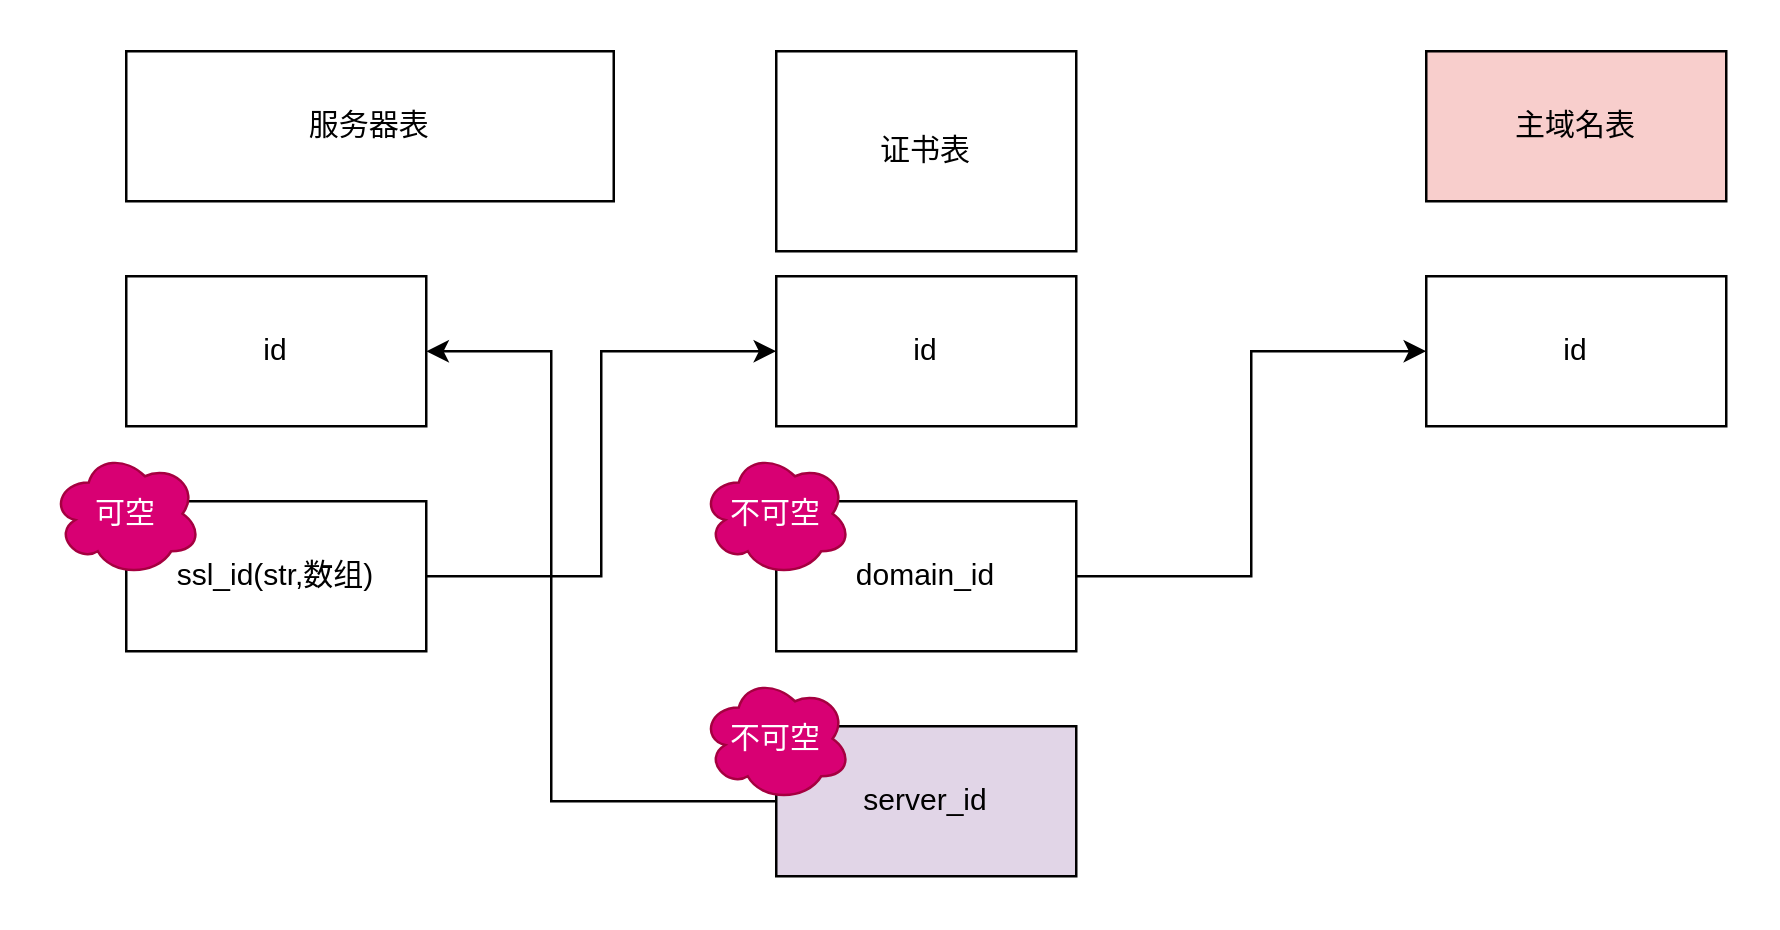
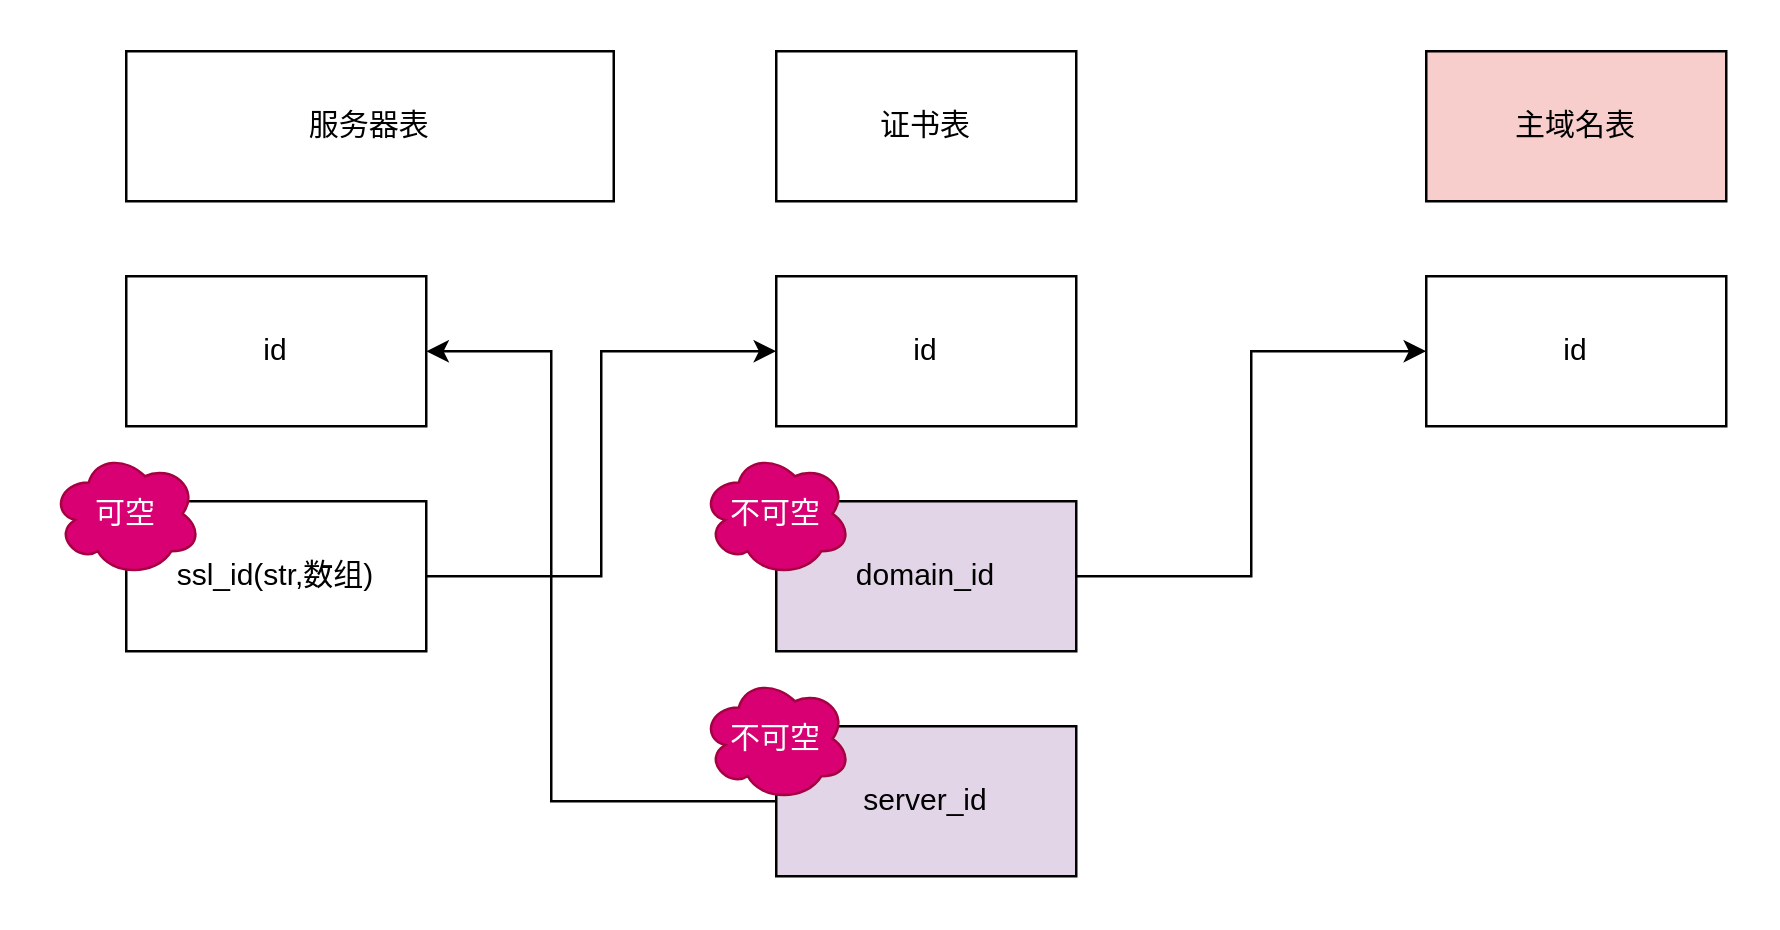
- <mxCell id="3" value="证书表" style="rounded=0;whiteSpace=wrap;html=1;" vertex="1" parent="1"><mxGeometry x="310" y="20" width="120" height="80" as="geometry" /></mxCell>
+ <mxCell id="3" value="证书表" style="rounded=0;whiteSpace=wrap;html=1;" vertex="1" parent="1"><mxGeometry x="310" y="20" width="120" height="60" as="geometry" /></mxCell>
- <mxCell id="11" value="domain_id" style="rounded=0;whiteSpace=wrap;html=1;" vertex="1" parent="1"><mxGeometry x="310" y="200" width="120" height="60" as="geometry" /></mxCell>
+ <mxCell id="11" value="domain_id" style="rounded=0;whiteSpace=wrap;html=1;fillColor=#e1d5e7;" vertex="1" parent="1"><mxGeometry x="310" y="200" width="120" height="60" as="geometry" /></mxCell>
